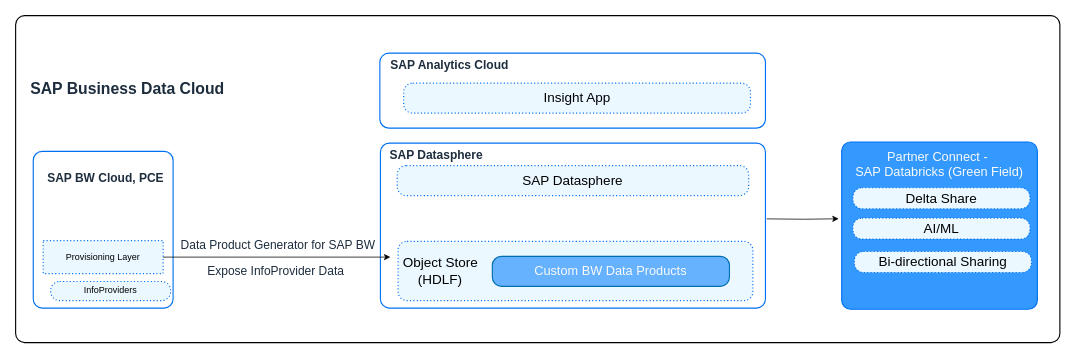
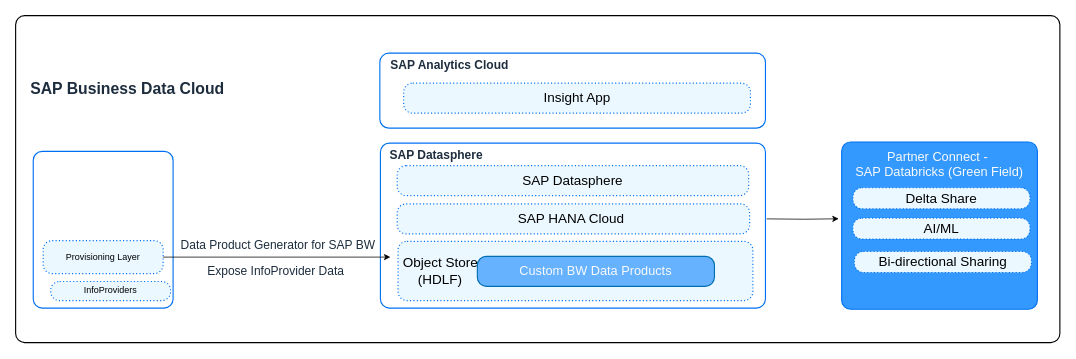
- <mxCell id="5" value="&lt;font face=&quot;arial&quot; style=&quot;font-size: 16px;&quot;&gt;&lt;b style=&quot;font-size: 16px;&quot;&gt;SAP BW Cloud, PCE&lt;/b&gt;&lt;/font&gt;" style="text;html=1;align=center;verticalAlign=middle;resizable=0;points=[[0,0.5,0,0,0],[0.5,0,0,0,0],[0.5,1,0,0,0],[1,0.5,0,0,0]];autosize=1;strokeColor=none;fillColor=none;fontSize=12;fontColor=#1D2D3E;fontFamily=Helvetica;" parent="1" vertex="1"><mxGeometry x="50.34" y="221" width="180" height="30" as="geometry" /></mxCell>
+ <mxCell id="14" value="&lt;span style=&quot;font-size: 18px;&quot;&gt;SAP HANA Cloud&amp;nbsp;&lt;/span&gt;" style="rounded=1;whiteSpace=wrap;html=1;strokeColor=#0070F2;fillColor=#EBF8FF;arcSize=24;absoluteArcSize=1;imageWidth=64;imageHeight=64;strokeWidth=1.5;dashed=1;dashPattern=1 2;" parent="1" vertex="1"><mxGeometry x="529.22" y="271" width="470" height="40" as="geometry" /></mxCell>
- <mxCell id="18" value="Provisioning Layer" style="whiteSpace=wrap;html=1;strokeColor=#0070F2;fillColor=#EBF8FF;arcSize=24;absoluteArcSize=1;imageWidth=64;imageHeight=64;strokeWidth=1.5;dashed=1;dashPattern=1 2;rounded=0;" parent="1" vertex="1"><mxGeometry x="57.09" y="320" width="160" height="44" as="geometry" /></mxCell>
+ <mxCell id="18" value="Provisioning Layer" style="rounded=1;whiteSpace=wrap;html=1;strokeColor=#0070F2;fillColor=#EBF8FF;arcSize=24;absoluteArcSize=1;imageWidth=64;imageHeight=64;strokeWidth=1.5;dashed=1;dashPattern=1 2;" parent="1" vertex="1"><mxGeometry x="57.09" y="320" width="160" height="44" as="geometry" /></mxCell>
- <mxCell id="16" value="&lt;font style=&quot;color: light-dark(rgb(250, 250, 250), rgb(237, 237, 237)); font-size: 17px;&quot;&gt;Custom BW Data Products&lt;/font&gt;" style="rounded=1;whiteSpace=wrap;html=1;strokeColor=#006EAF;fillColor=#66B2FF;arcSize=24;absoluteArcSize=1;imageWidth=64;imageHeight=64;strokeWidth=1.5;fontColor=#ffffff;" parent="1" vertex="1"><mxGeometry x="656.09" y="341" width="316.25" height="40" as="geometry" /></mxCell>
+ <mxCell id="16" value="&lt;font style=&quot;color: light-dark(rgb(250, 250, 250), rgb(237, 237, 237)); font-size: 17px;&quot;&gt;Custom BW Data Products&lt;/font&gt;" style="rounded=1;whiteSpace=wrap;html=1;strokeColor=#006EAF;fillColor=#66B2FF;arcSize=24;absoluteArcSize=1;imageWidth=64;imageHeight=64;strokeWidth=1.5;fontColor=#ffffff;" parent="1" vertex="1"><mxGeometry x="636.09" y="341" width="316.25" height="40" as="geometry" /></mxCell>
